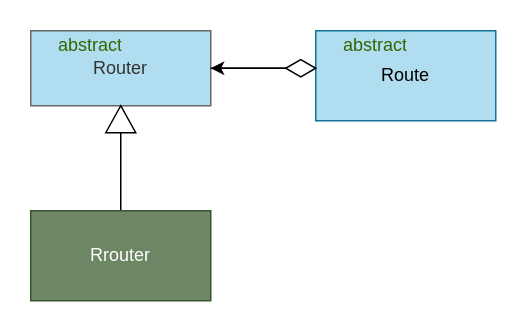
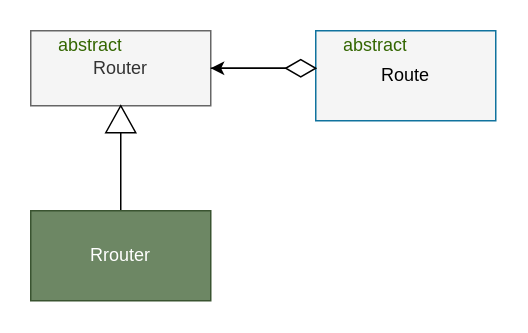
- <mxCell id="4" value="Router" style="rounded=0;whiteSpace=wrap;html=1;fillColor=#b1ddf0;strokeColor=#666666;fontColor=#333333;" vertex="1" parent="1"><mxGeometry x="20" y="20" width="120" height="50" as="geometry" /></mxCell>
+ <mxCell id="4" value="Router" style="rounded=0;whiteSpace=wrap;html=1;fillColor=#f5f5f5;strokeColor=#666666;fontColor=#333333;" vertex="1" parent="1"><mxGeometry x="20" y="20" width="120" height="50" as="geometry" /></mxCell>
- <mxCell id="5" value="&lt;font color=&quot;#000000&quot;&gt;Route&lt;/font&gt;" style="rounded=0;whiteSpace=wrap;html=1;fillColor=#b1ddf0;strokeColor=#10739e;" vertex="1" parent="1"><mxGeometry x="210" y="20" width="120" height="60" as="geometry" /></mxCell>
+ <mxCell id="5" value="&lt;font color=&quot;#000000&quot;&gt;Route&lt;/font&gt;" style="rounded=0;whiteSpace=wrap;html=1;fillColor=#f5f5f5;strokeColor=#10739e;" vertex="1" parent="1"><mxGeometry x="210" y="20" width="120" height="60" as="geometry" /></mxCell>
